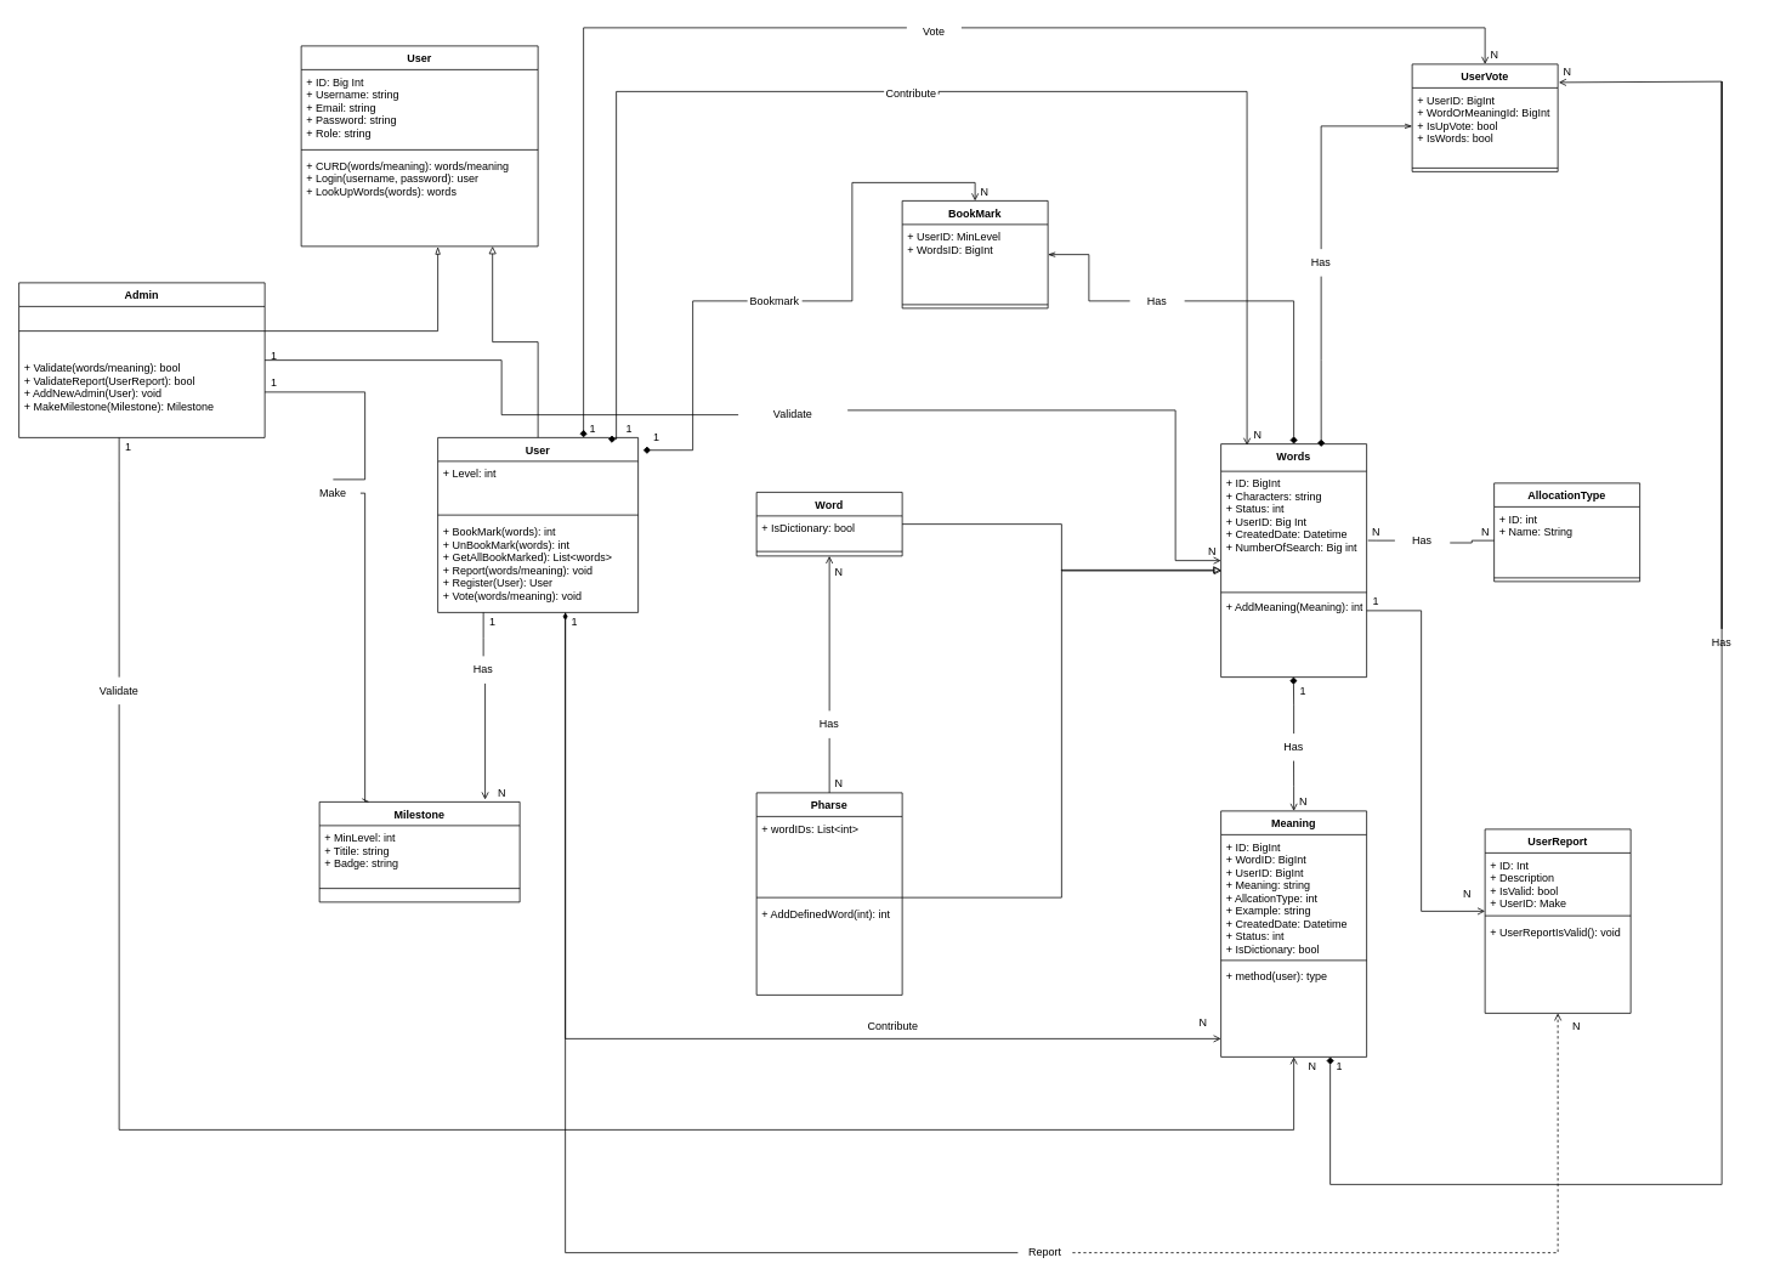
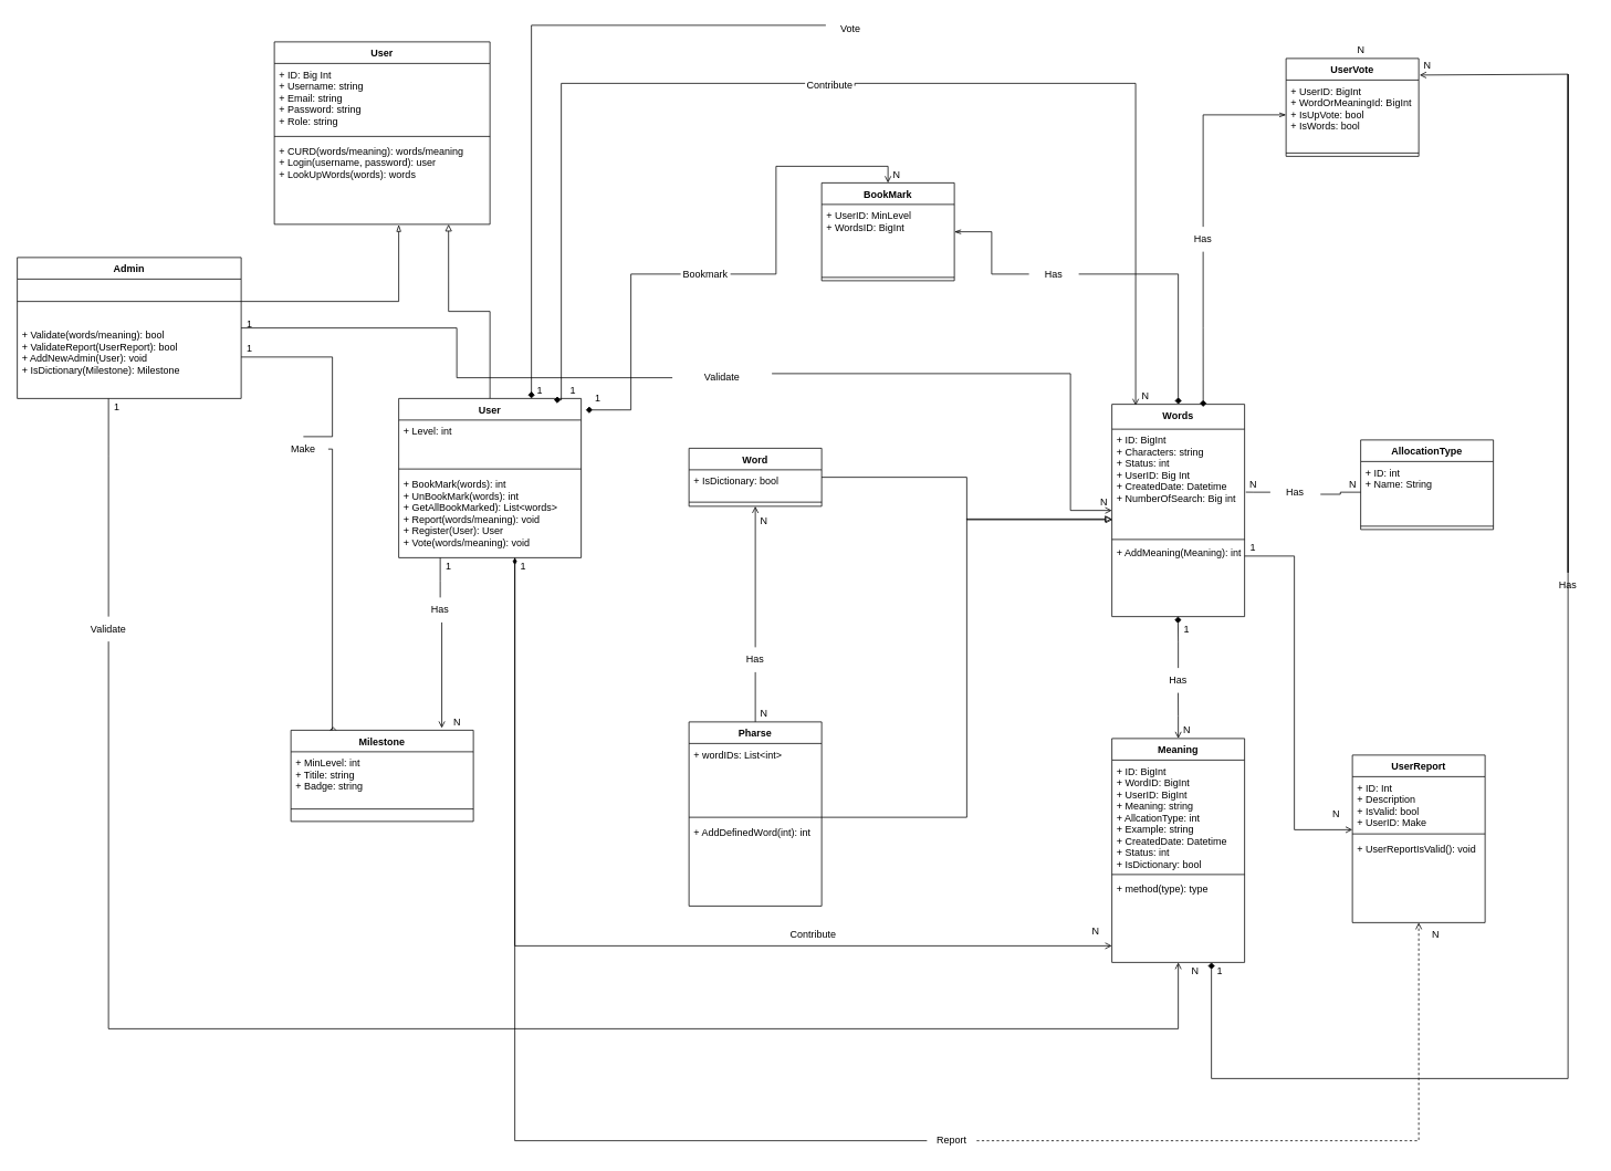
- <mxCell id="64" value="" style="edgeStyle=orthogonalEdgeStyle;rounded=0;orthogonalLoop=1;jettySize=auto;html=1;startArrow=open;startFill=0;endArrow=none;endFill=1;" parent="1" source="29" target="63" edge="1"><mxGeometry relative="1" as="geometry"><mxPoint x="1630.059" y="70" as="sourcePoint" /><mxPoint x="510" y="50" as="targetPoint" /><Array as="points"><mxPoint x="1630" y="30" /></Array></mxGeometry></mxCell>
- <mxCell id="22" value="+ Validate(words/meaning): bool&#10;+ ValidateReport(UserReport): bool&#10;+ AddNewAdmin(User): void&#10;+ MakeMilestone(Milestone): Milestone" style="text;strokeColor=none;fillColor=none;align=left;verticalAlign=top;spacingLeft=4;spacingRight=4;overflow=hidden;rotatable=0;points=[[0,0.5],[1,0.5]];portConstraint=eastwest;" parent="20" vertex="1"><mxGeometry y="80" width="270" height="90" as="geometry" /></mxCell>
+ <mxCell id="22" value="+ Validate(words/meaning): bool&#10;+ ValidateReport(UserReport): bool&#10;+ AddNewAdmin(User): void&#10;+ IsDictionary(Milestone): Milestone" style="text;strokeColor=none;fillColor=none;align=left;verticalAlign=top;spacingLeft=4;spacingRight=4;overflow=hidden;rotatable=0;points=[[0,0.5],[1,0.5]];portConstraint=eastwest;" parent="20" vertex="1"><mxGeometry y="80" width="270" height="90" as="geometry" /></mxCell>
- <mxCell id="19" style="edgeStyle=orthogonalEdgeStyle;rounded=0;orthogonalLoop=1;jettySize=auto;html=1;entryX=0.25;entryY=0;entryDx=0;entryDy=0;startArrow=none;startFill=0;endArrow=open;endFill=0;" parent="1" source="80" target="77" edge="1"><mxGeometry relative="1" as="geometry"><Array as="points"><mxPoint x="400" y="880" /></Array></mxGeometry></mxCell>
+ <mxCell id="19" style="edgeStyle=orthogonalEdgeStyle;rounded=0;orthogonalLoop=1;jettySize=auto;html=1;entryX=0.25;entryY=0;entryDx=0;entryDy=0;startArrow=none;startFill=0;endArrow=diamond;endFill=0;" parent="1" source="80" target="77" edge="1"><mxGeometry relative="1" as="geometry"><Array as="points"><mxPoint x="400" y="880" /></Array></mxGeometry></mxCell>
- <mxCell id="37" value="+ method(user): type" style="text;strokeColor=none;fillColor=none;align=left;verticalAlign=top;spacingLeft=4;spacingRight=4;overflow=hidden;rotatable=0;points=[[0,0.5],[1,0.5]];portConstraint=eastwest;" parent="34" vertex="1"><mxGeometry y="168" width="160" height="102" as="geometry" /></mxCell>
+ <mxCell id="37" value="+ method(type): type" style="text;strokeColor=none;fillColor=none;align=left;verticalAlign=top;spacingLeft=4;spacingRight=4;overflow=hidden;rotatable=0;points=[[0,0.5],[1,0.5]];portConstraint=eastwest;" parent="34" vertex="1"><mxGeometry y="168" width="160" height="102" as="geometry" /></mxCell>
